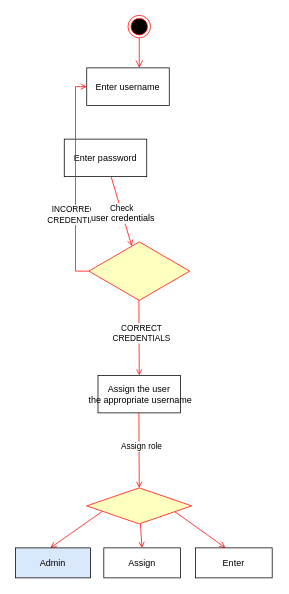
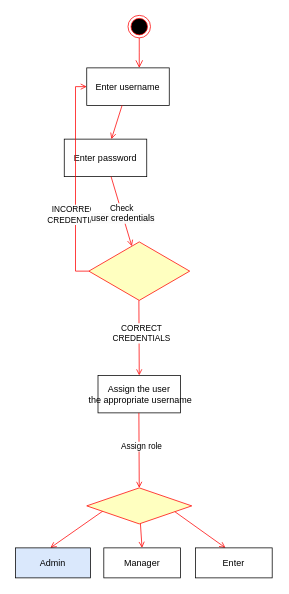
+ <mxCell id="6" value="" style="endArrow=open;strokeColor=#FF0000;endFill=1;rounded=0" parent="1" source="4" target="5" edge="1"><mxGeometry relative="1" as="geometry" /></mxCell>
- <mxCell id="21" value="Assign" style="html=1;whiteSpace=wrap;" parent="1" vertex="1"><mxGeometry x="137.75" y="730" width="102.25" height="40" as="geometry" /></mxCell>
+ <mxCell id="21" value="Manager" style="html=1;whiteSpace=wrap;" parent="1" vertex="1"><mxGeometry x="137.75" y="730" width="102.25" height="40" as="geometry" /></mxCell>
